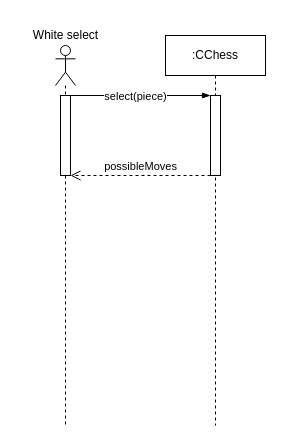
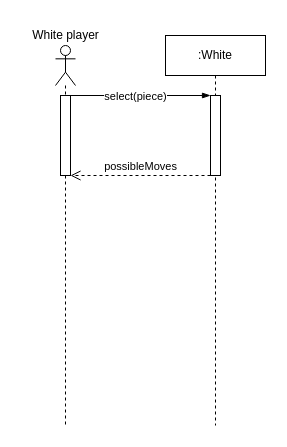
- <mxCell id="5" value="White select" style="text;html=1;align=center;verticalAlign=middle;resizable=0;points=[];autosize=1;strokeColor=none;fillColor=none;" parent="2" vertex="1"><mxGeometry width="90" height="30" as="geometry" /></mxCell>
+ <mxCell id="5" value="White player" style="text;html=1;align=center;verticalAlign=middle;resizable=0;points=[];autosize=1;strokeColor=none;fillColor=none;" parent="2" vertex="1"><mxGeometry width="90" height="30" as="geometry" /></mxCell>
- <mxCell id="6" value=":CChess" style="shape=umlLifeline;perimeter=lifelinePerimeter;whiteSpace=wrap;html=1;container=1;dropTarget=0;collapsible=0;recursiveResize=0;outlineConnect=0;portConstraint=eastwest;newEdgeStyle={&quot;curved&quot;:0,&quot;rounded&quot;:0};" parent="1" vertex="1"><mxGeometry x="165" y="35" width="100" height="390" as="geometry" /></mxCell>
+ <mxCell id="6" value=":White" style="shape=umlLifeline;perimeter=lifelinePerimeter;whiteSpace=wrap;html=1;container=1;dropTarget=0;collapsible=0;recursiveResize=0;outlineConnect=0;portConstraint=eastwest;newEdgeStyle={&quot;curved&quot;:0,&quot;rounded&quot;:0};" parent="1" vertex="1"><mxGeometry x="165" y="35" width="100" height="390" as="geometry" /></mxCell>
